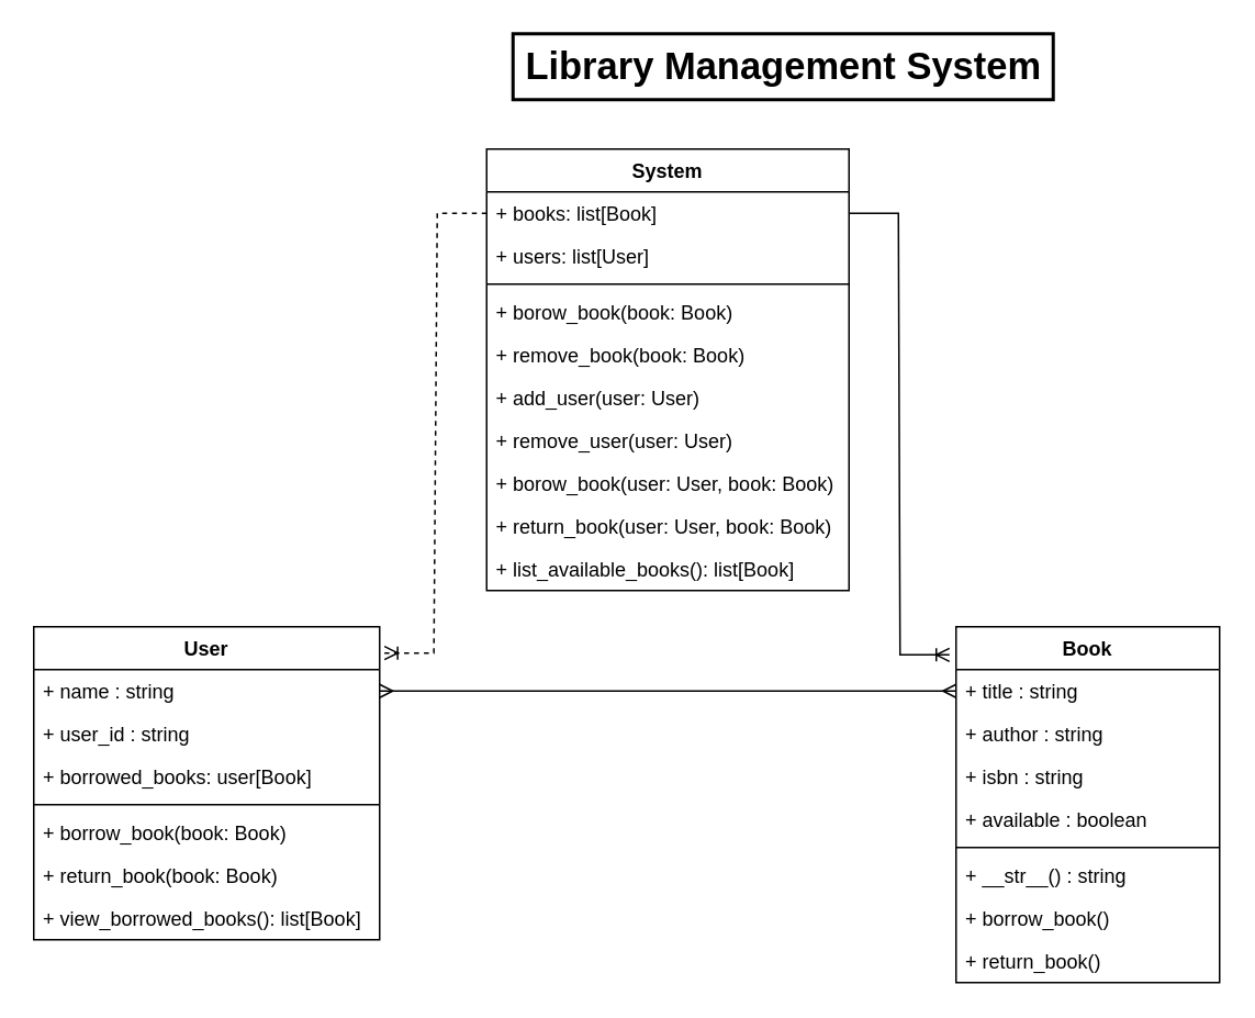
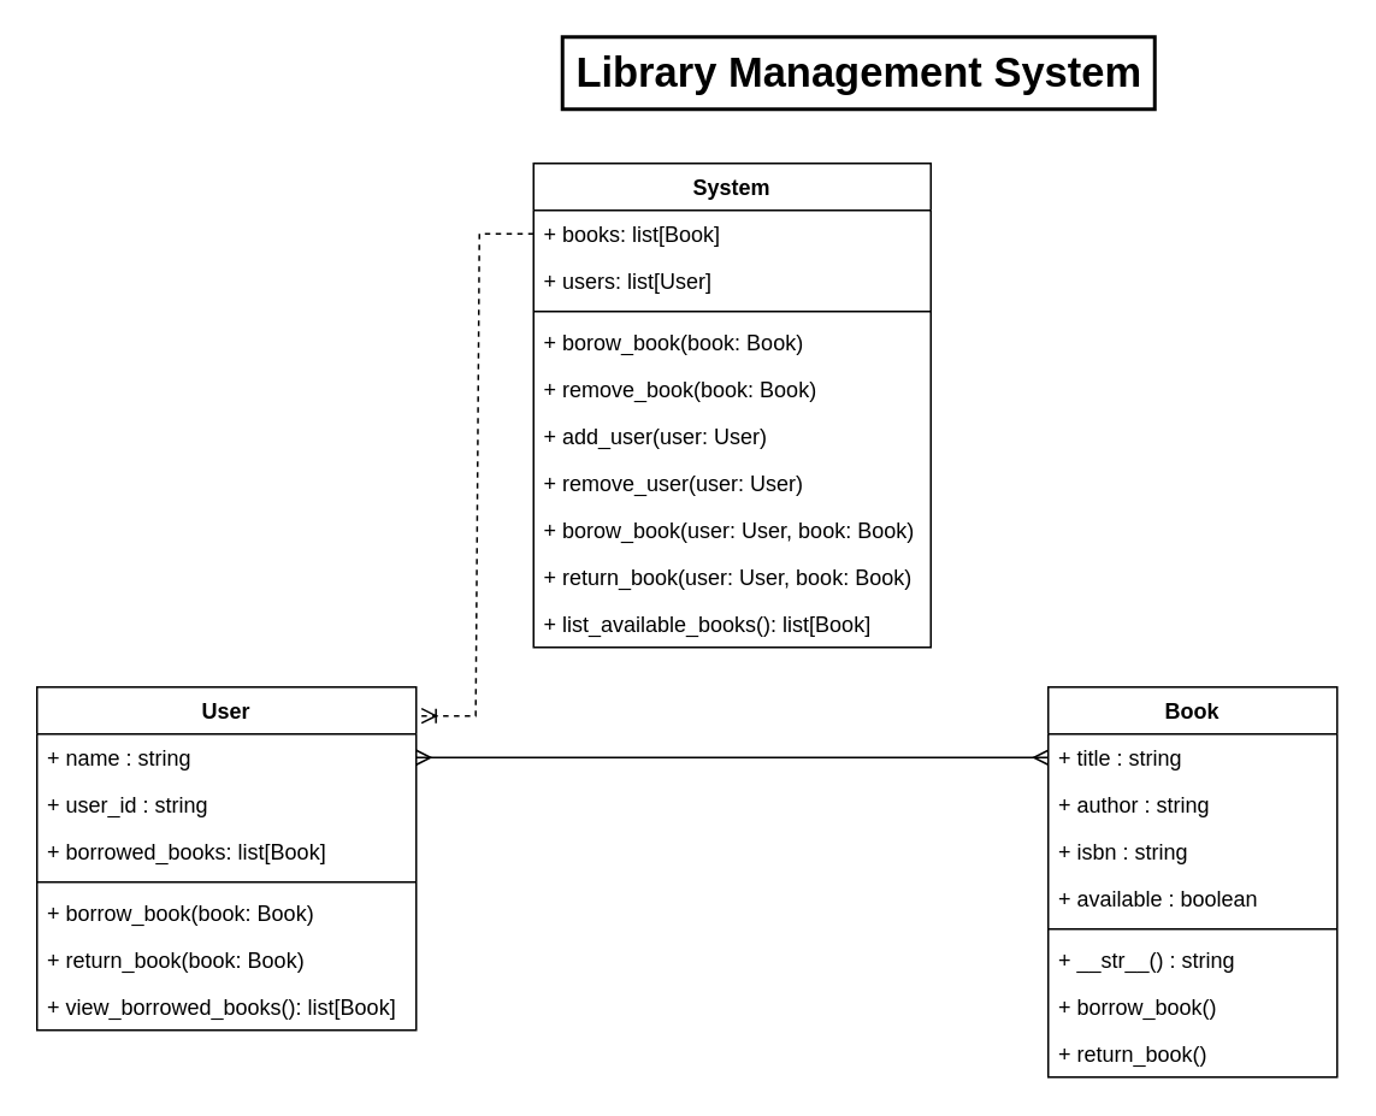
- <mxCell id="32" value="" style="edgeStyle=entityRelationEdgeStyle;fontSize=12;html=1;endArrow=ERoneToMany;rounded=0;movable=1;resizable=1;rotatable=1;deletable=1;editable=1;locked=0;connectable=1;exitX=1;exitY=0.5;exitDx=0;exitDy=0;entryX=-0.025;entryY=0.079;entryDx=0;entryDy=0;entryPerimeter=0;" edge="1" parent="1" source="20" target="2"><mxGeometry width="100" height="100" relative="1" as="geometry"><mxPoint x="630" y="180" as="sourcePoint" /><mxPoint x="560" y="400" as="targetPoint" /><Array as="points"><mxPoint x="595" y="398.01" /></Array></mxGeometry></mxCell>
- <mxCell id="14" value="+ borrowed_books: user[Book]" style="text;strokeColor=none;fillColor=none;align=left;verticalAlign=top;spacingLeft=4;spacingRight=4;overflow=hidden;rotatable=0;points=[[0,0.5],[1,0.5]];portConstraint=eastwest;whiteSpace=wrap;html=1;" parent="11" vertex="1"><mxGeometry y="78" width="210" height="26" as="geometry" /></mxCell>
+ <mxCell id="14" value="+ borrowed_books: list[Book]" style="text;strokeColor=none;fillColor=none;align=left;verticalAlign=top;spacingLeft=4;spacingRight=4;overflow=hidden;rotatable=0;points=[[0,0.5],[1,0.5]];portConstraint=eastwest;whiteSpace=wrap;html=1;" parent="11" vertex="1"><mxGeometry y="78" width="210" height="26" as="geometry" /></mxCell>
